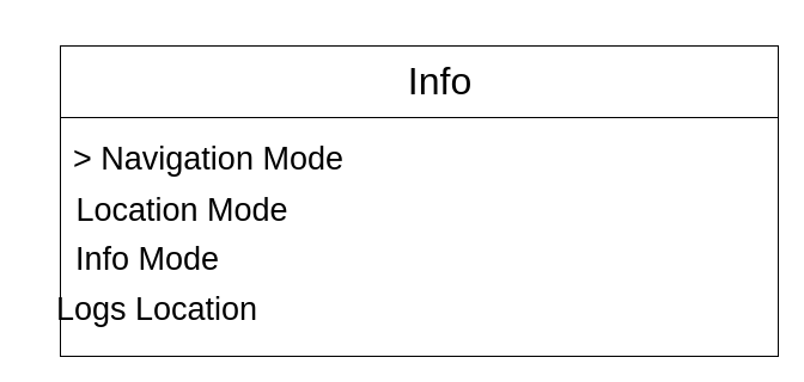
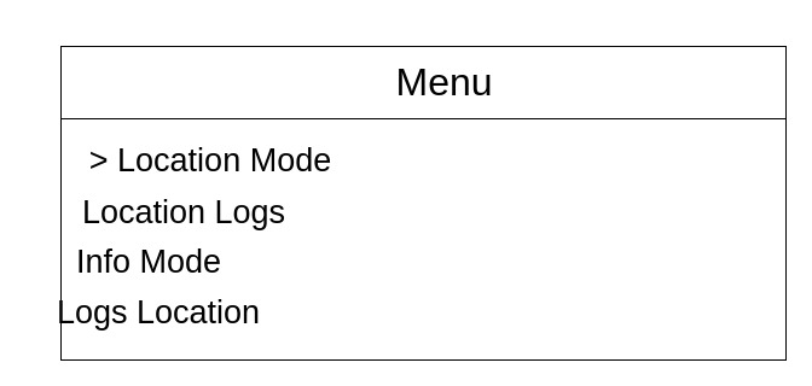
- <mxCell id="4" value="&lt;font style=&quot;font-size: 32px;&quot;&gt;Info&lt;/font&gt;" style="text;html=1;align=center;verticalAlign=middle;whiteSpace=wrap;rounded=0;" vertex="1" parent="1"><mxGeometry x="220" y="20.5" width="295" height="95" as="geometry" /></mxCell>
+ <mxCell id="4" value="&lt;font style=&quot;font-size: 32px;&quot;&gt;Menu&lt;/font&gt;" style="text;html=1;align=center;verticalAlign=middle;whiteSpace=wrap;rounded=0;" vertex="1" parent="1"><mxGeometry x="220" y="20.5" width="295" height="95" as="geometry" /></mxCell>
- <mxCell id="5" value="&lt;span style=&quot;font-size: 27px;&quot;&gt;&amp;gt; Navigation Mode&lt;/span&gt;" style="text;html=1;align=center;verticalAlign=middle;whiteSpace=wrap;rounded=0;fontStyle=0" vertex="1" parent="1"><mxGeometry x="44" y="98" width="260" height="70" as="geometry" /></mxCell>
+ <mxCell id="5" value="&lt;span style=&quot;font-size: 27px;&quot;&gt;&amp;gt; Location Mode&lt;/span&gt;" style="text;html=1;align=center;verticalAlign=middle;whiteSpace=wrap;rounded=0;fontStyle=0" vertex="1" parent="1"><mxGeometry x="44" y="98" width="260" height="70" as="geometry" /></mxCell>
- <mxCell id="6" value="&lt;span style=&quot;font-size: 27px;&quot;&gt;Location Mode&lt;/span&gt;" style="text;html=1;align=center;verticalAlign=middle;whiteSpace=wrap;rounded=0;fontStyle=0" vertex="1" parent="1"><mxGeometry x="22" y="141" width="260" height="70" as="geometry" /></mxCell>
+ <mxCell id="6" value="&lt;span style=&quot;font-size: 27px;&quot;&gt;Location Logs&lt;/span&gt;" style="text;html=1;align=center;verticalAlign=middle;whiteSpace=wrap;rounded=0;fontStyle=0" vertex="1" parent="1"><mxGeometry x="22" y="141" width="260" height="70" as="geometry" /></mxCell>
